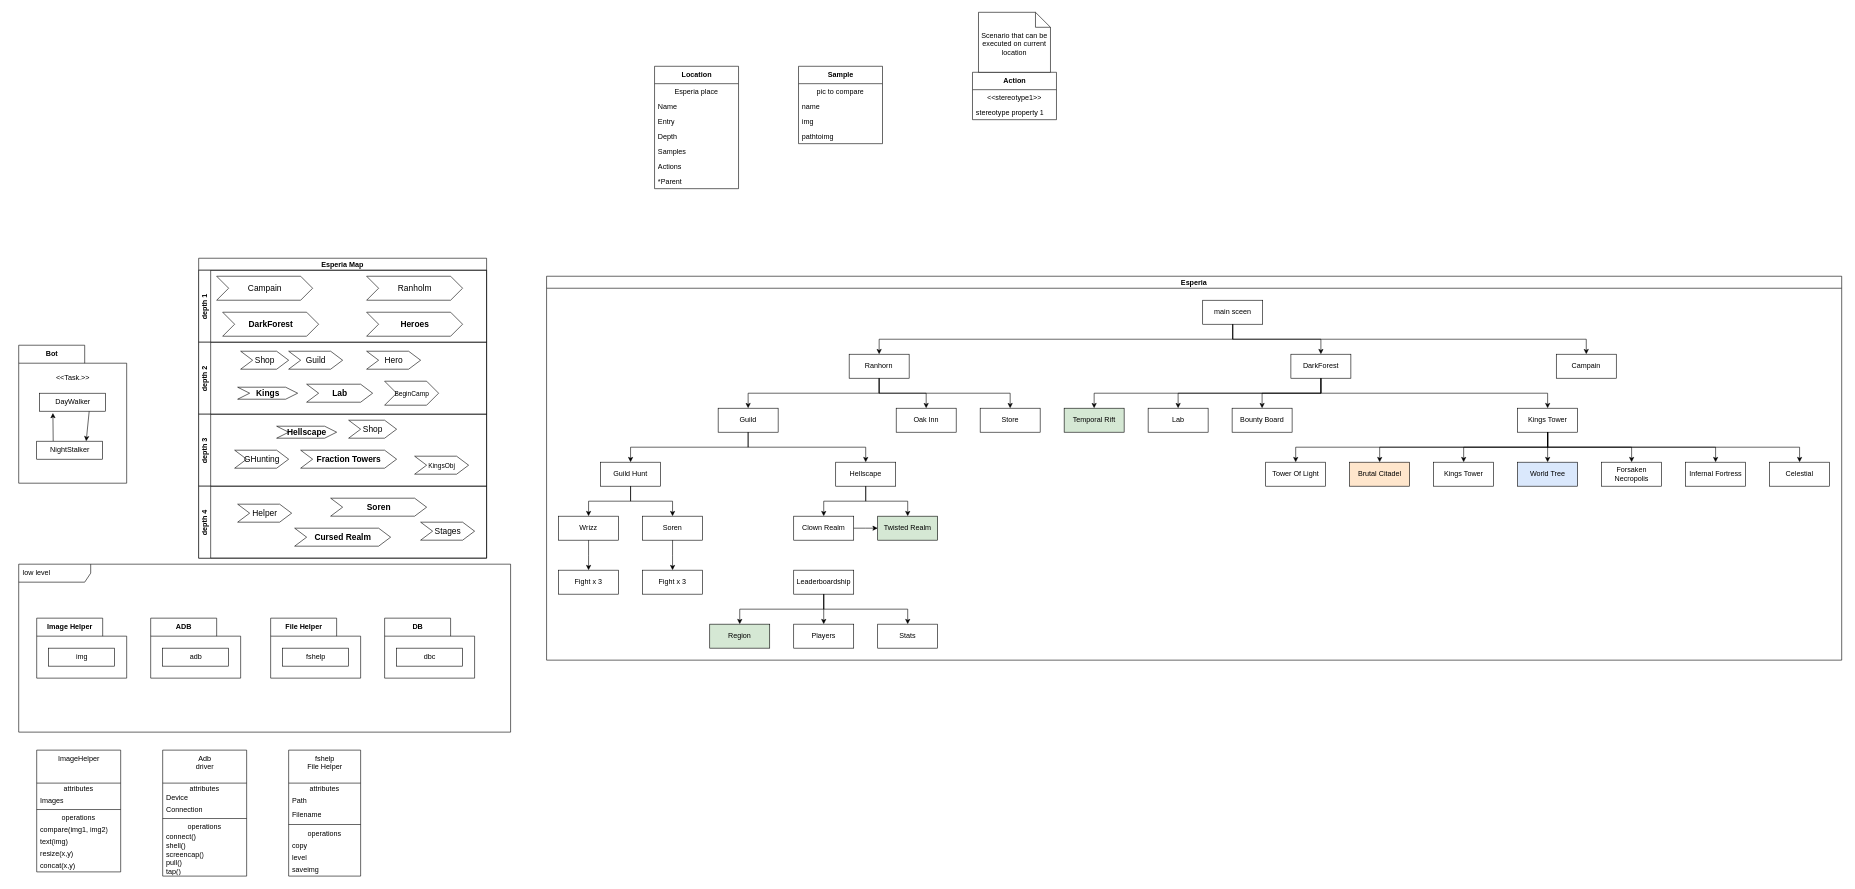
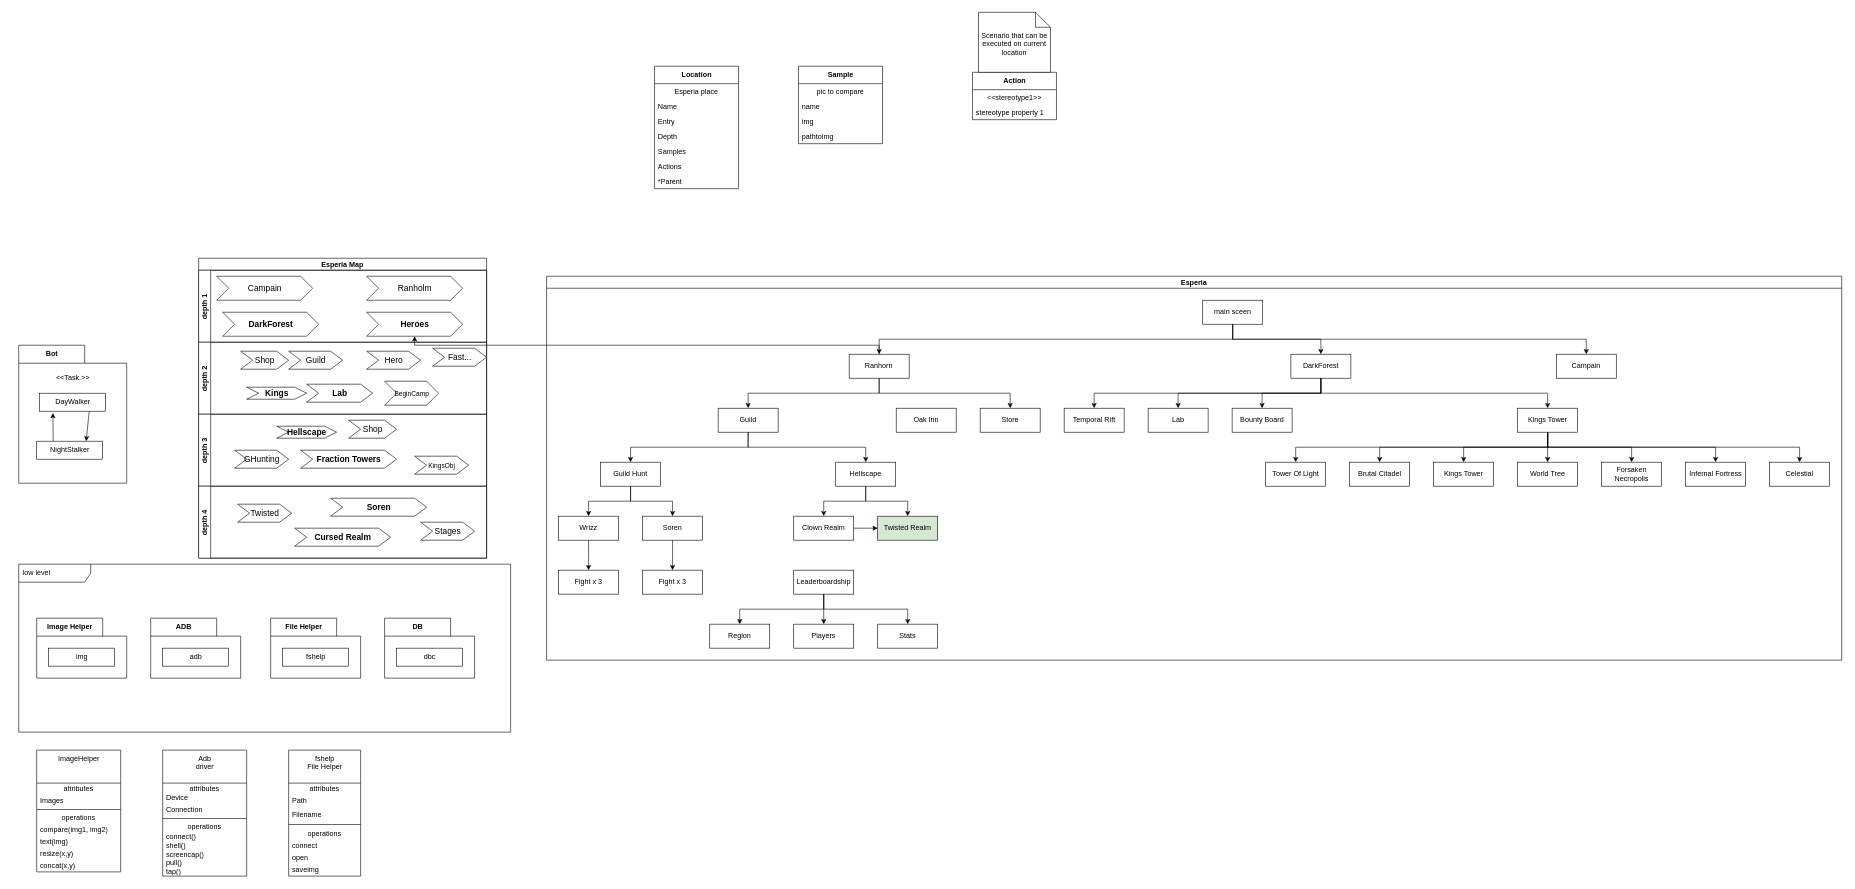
+ <mxCell id="56" value="&lt;font color=&quot;#000000&quot;&gt;Fast...&lt;/font&gt;" style="html=1;shape=mxgraph.infographic.ribbonSimple;notch1=20;notch2=20;align=center;verticalAlign=middle;fontSize=14;fontStyle=0;fillColor=#FFFFFF;" parent="49" vertex="1"><mxGeometry x="390" y="10" width="90" height="30" as="geometry" /></mxCell>
- <mxCell id="51" value="&lt;font color=&quot;#000000&quot;&gt;Kings&lt;/font&gt;" style="html=1;shape=mxgraph.infographic.ribbonSimple;notch1=20;notch2=20;align=center;verticalAlign=middle;fontSize=14;fontStyle=1;fillColor=#FFFFFF;" parent="49" vertex="1"><mxGeometry x="65" y="75" width="100" height="20" as="geometry" /></mxCell>
+ <mxCell id="51" value="&lt;font color=&quot;#000000&quot;&gt;Kings&lt;/font&gt;" style="html=1;shape=mxgraph.infographic.ribbonSimple;notch1=20;notch2=20;align=center;verticalAlign=middle;fontSize=14;fontStyle=1;fillColor=#FFFFFF;" parent="49" vertex="1"><mxGeometry x="80" y="75" width="100" height="20" as="geometry" /></mxCell>
- <mxCell id="78" value="" style="edgeStyle=elbowEdgeStyle;elbow=vertical;html=1;rounded=0;" parent="68" source="70" target="79" edge="1"><mxGeometry relative="1" as="geometry"><mxPoint x="-9998.4" y="-230" as="sourcePoint" /></mxGeometry></mxCell>
+ <mxCell id="78" value="" style="edgeStyle=elbowEdgeStyle;elbow=vertical;html=1;rounded=0;" parent="68" source="70" target="48" edge="1"><mxGeometry relative="1" as="geometry"><mxPoint x="-9998.4" y="-230" as="sourcePoint" /></mxGeometry></mxCell>
- <mxCell id="81" value="Temporal Rift&lt;br&gt;" style="whiteSpace=wrap;html=1;fillColor=#d5e8d4;" parent="68" vertex="1"><mxGeometry x="862.8" y="220" width="100" height="40" as="geometry" /></mxCell>
+ <mxCell id="81" value="Temporal Rift&lt;br&gt;" style="whiteSpace=wrap;html=1;" parent="68" vertex="1"><mxGeometry x="862.8" y="220" width="100" height="40" as="geometry" /></mxCell>
- <mxCell id="105" value="Brutal Citadel" style="whiteSpace=wrap;html=1;fillColor=#ffe6cc;" parent="68" vertex="1"><mxGeometry x="1338.8" y="310" width="100" height="40" as="geometry" /></mxCell>
+ <mxCell id="105" value="Brutal Citadel" style="whiteSpace=wrap;html=1;" parent="68" vertex="1"><mxGeometry x="1338.8" y="310" width="100" height="40" as="geometry" /></mxCell>
- <mxCell id="109" value="World Tree" style="whiteSpace=wrap;html=1;fillColor=#dae8fc;" parent="68" vertex="1"><mxGeometry x="1618.8" y="310" width="100" height="40" as="geometry" /></mxCell>
+ <mxCell id="109" value="World Tree" style="whiteSpace=wrap;html=1;" parent="68" vertex="1"><mxGeometry x="1618.8" y="310" width="100" height="40" as="geometry" /></mxCell>
- <mxCell id="64" value="&lt;font color=&quot;#000000&quot;&gt;Helper&lt;/font&gt;" style="html=1;shape=mxgraph.infographic.ribbonSimple;notch1=20;notch2=20;align=center;verticalAlign=middle;fontSize=14;fontStyle=0;fillColor=#FFFFFF;" parent="63" vertex="1"><mxGeometry x="65" y="30" width="90" height="30" as="geometry" /></mxCell>
+ <mxCell id="64" value="&lt;font color=&quot;#000000&quot;&gt;Twisted&lt;/font&gt;" style="html=1;shape=mxgraph.infographic.ribbonSimple;notch1=20;notch2=20;align=center;verticalAlign=middle;fontSize=14;fontStyle=0;fillColor=#FFFFFF;" parent="63" vertex="1"><mxGeometry x="65" y="30" width="90" height="30" as="geometry" /></mxCell>
- <mxCell id="119" value="Region" style="whiteSpace=wrap;html=1;fillColor=#d5e8d4;" parent="68" vertex="1"><mxGeometry x="272" y="580" width="100" height="40" as="geometry" /></mxCell>
+ <mxCell id="119" value="Region" style="whiteSpace=wrap;html=1;" parent="68" vertex="1"><mxGeometry x="272" y="580" width="100" height="40" as="geometry" /></mxCell>
- <mxCell id="24" value="copy" style="text;html=1;strokeColor=none;fillColor=none;align=left;verticalAlign=middle;spacingLeft=4;spacingRight=4;overflow=hidden;rotatable=0;points=[[0,0.5],[1,0.5]];portConstraint=eastwest;" parent="18" vertex="1"><mxGeometry y="150" width="120" height="20" as="geometry" /></mxCell>
+ <mxCell id="24" value="connect" style="text;html=1;strokeColor=none;fillColor=none;align=left;verticalAlign=middle;spacingLeft=4;spacingRight=4;overflow=hidden;rotatable=0;points=[[0,0.5],[1,0.5]];portConstraint=eastwest;" parent="18" vertex="1"><mxGeometry y="150" width="120" height="20" as="geometry" /></mxCell>
- <mxCell id="25" value="level" style="text;html=1;strokeColor=none;fillColor=none;align=left;verticalAlign=middle;spacingLeft=4;spacingRight=4;overflow=hidden;rotatable=0;points=[[0,0.5],[1,0.5]];portConstraint=eastwest;" parent="18" vertex="1"><mxGeometry y="170" width="120" height="20" as="geometry" /></mxCell>
+ <mxCell id="25" value="open" style="text;html=1;strokeColor=none;fillColor=none;align=left;verticalAlign=middle;spacingLeft=4;spacingRight=4;overflow=hidden;rotatable=0;points=[[0,0.5],[1,0.5]];portConstraint=eastwest;" parent="18" vertex="1"><mxGeometry y="170" width="120" height="20" as="geometry" /></mxCell>
